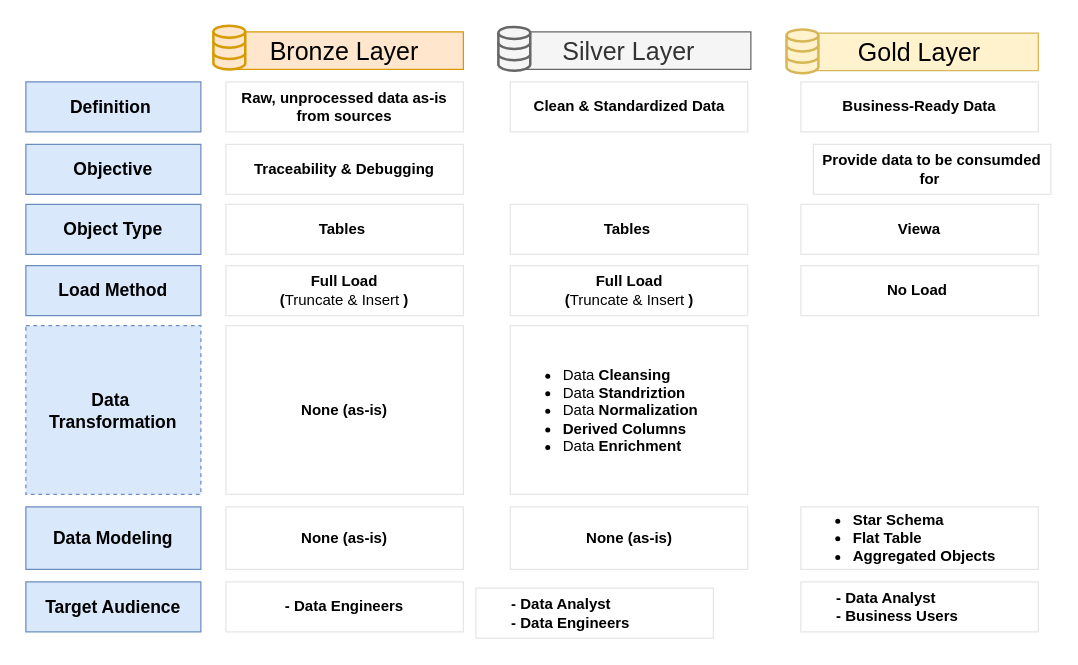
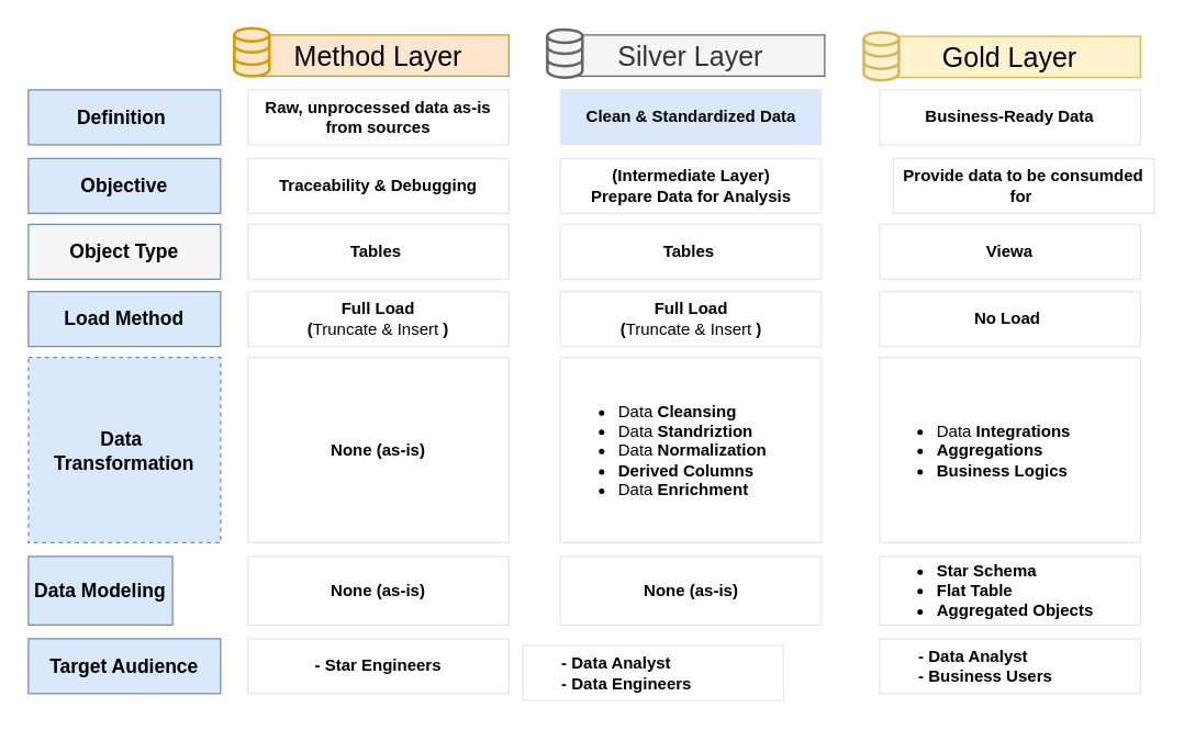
- <mxCell id="2" value="Bronze Layer" style="rounded=0;whiteSpace=wrap;html=1;fillColor=#ffe6cc;strokeColor=#d79b00;fontSize=20;" vertex="1" parent="1"><mxGeometry x="180" y="25" width="190" height="30" as="geometry" /></mxCell>
+ <mxCell id="2" value="Method Layer" style="rounded=0;whiteSpace=wrap;html=1;fillColor=#ffe6cc;strokeColor=#d79b00;fontSize=20;" vertex="1" parent="1"><mxGeometry x="180" y="25" width="190" height="30" as="geometry" /></mxCell>
- <mxCell id="21" value="&lt;font&gt;&lt;b&gt;Clean &amp;amp; Standardized Data&lt;/b&gt;&lt;/font&gt;" style="rounded=0;whiteSpace=wrap;html=1;strokeColor=#E6E6E6;" vertex="1" parent="1"><mxGeometry x="407.5" y="65" width="190" height="40" as="geometry" /></mxCell>
+ <mxCell id="21" value="&lt;font&gt;&lt;b&gt;Clean &amp;amp; Standardized Data&lt;/b&gt;&lt;/font&gt;" style="rounded=0;whiteSpace=wrap;html=1;strokeColor=#E6E6E6;fillColor=#dae8fc;" vertex="1" parent="1"><mxGeometry x="407.5" y="65" width="190" height="40" as="geometry" /></mxCell>
+ <mxCell id="22" value="&lt;b&gt;(Intermediate Layer)&lt;/b&gt;&lt;div&gt;&lt;b&gt;Prepare Data for Analysis&lt;/b&gt;&lt;/div&gt;" style="rounded=0;whiteSpace=wrap;html=1;strokeColor=#E6E6E6;" vertex="1" parent="1"><mxGeometry x="407.5" y="115" width="190" height="40" as="geometry" /></mxCell>
- <mxCell id="8" value="&lt;font style=&quot;font-size: 14px;&quot;&gt;&lt;b&gt;Object Type&lt;/b&gt;&lt;/font&gt;" style="rounded=0;whiteSpace=wrap;html=1;fillColor=#dae8fc;strokeColor=#6c8ebf;" vertex="1" parent="1"><mxGeometry x="20" y="163" width="140" height="40" as="geometry" /></mxCell>
+ <mxCell id="8" value="&lt;font style=&quot;font-size: 14px;&quot;&gt;&lt;b&gt;Object Type&lt;/b&gt;&lt;/font&gt;" style="rounded=0;whiteSpace=wrap;html=1;fillColor=#f5f5f5;strokeColor=#6c8ebf;" vertex="1" parent="1"><mxGeometry x="20" y="163" width="140" height="40" as="geometry" /></mxCell>
+ <mxCell id="33" value="&lt;ul style=&quot;&quot;&gt;&lt;li&gt;Data&lt;b&gt; Integrations&lt;/b&gt;&lt;/li&gt;&lt;li&gt;&lt;b&gt;Aggregations&lt;/b&gt;&lt;/li&gt;&lt;li&gt;&lt;b&gt;Business Logics&lt;/b&gt;&lt;/li&gt;&lt;/ul&gt;" style="rounded=0;whiteSpace=wrap;html=1;strokeColor=#E6E6E6;align=left;" vertex="1" parent="1"><mxGeometry x="640" y="260" width="190" height="135" as="geometry" /></mxCell>
- <mxCell id="11" value="&lt;font style=&quot;font-size: 14px;&quot;&gt;&lt;b&gt;Data Modeling&lt;/b&gt;&lt;/font&gt;" style="rounded=0;whiteSpace=wrap;html=1;fillColor=#dae8fc;strokeColor=#6c8ebf;" vertex="1" parent="1"><mxGeometry x="20" y="405" width="140" height="50" as="geometry" /></mxCell>
+ <mxCell id="11" value="&lt;font style=&quot;font-size: 14px;&quot;&gt;&lt;b&gt;Data Modeling&lt;/b&gt;&lt;/font&gt;" style="rounded=0;whiteSpace=wrap;html=1;fillColor=#dae8fc;strokeColor=#6c8ebf;" vertex="1" parent="1"><mxGeometry x="20" y="405" width="105" height="50" as="geometry" /></mxCell>
- <mxCell id="19" value="&lt;b&gt;- Data Engineers&lt;/b&gt;" style="rounded=0;whiteSpace=wrap;html=1;strokeColor=#E6E6E6;" vertex="1" parent="1"><mxGeometry x="180" y="465" width="190" height="40" as="geometry" /></mxCell>
+ <mxCell id="19" value="&lt;b&gt;- Star Engineers&lt;/b&gt;" style="rounded=0;whiteSpace=wrap;html=1;strokeColor=#E6E6E6;" vertex="1" parent="1"><mxGeometry x="180" y="465" width="190" height="40" as="geometry" /></mxCell>
